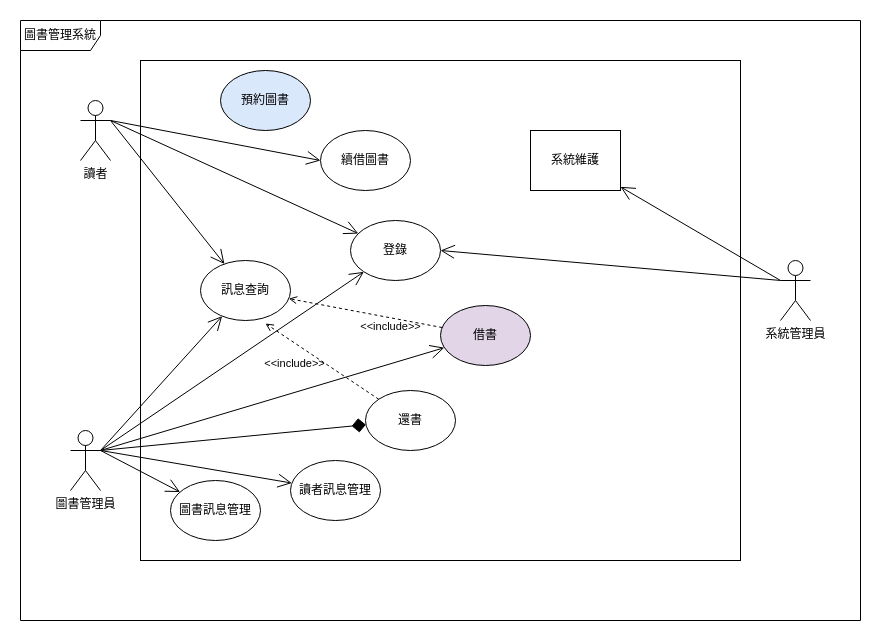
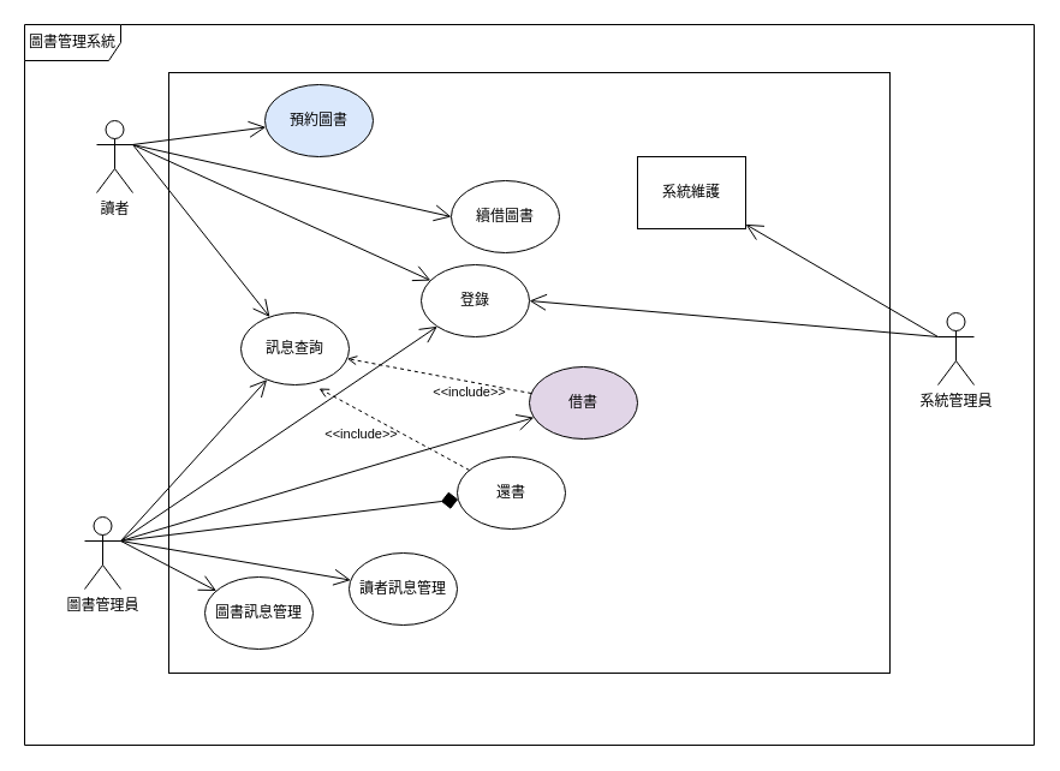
+ <mxCell id="16" value="" style="endArrow=open;endFill=1;endSize=12;html=1;rounded=0;exitX=1;exitY=0.333;exitDx=0;exitDy=0;exitPerimeter=0;" parent="1" source="5" target="7" edge="1"><mxGeometry width="160" relative="1" as="geometry"><mxPoint x="110" y="110" as="sourcePoint" /><mxPoint x="270" y="120" as="targetPoint" /></mxGeometry></mxCell>
- <mxCell id="9" value="續借圖書" style="ellipse;whiteSpace=wrap;html=1;" parent="1" vertex="1"><mxGeometry x="320" y="130" width="90" height="60" as="geometry" /></mxCell>
+ <mxCell id="9" value="續借圖書" style="ellipse;whiteSpace=wrap;html=1;" parent="1" vertex="1"><mxGeometry x="375" y="150" width="90" height="60" as="geometry" /></mxCell>
- <mxCell id="13" value="還書" style="ellipse;whiteSpace=wrap;html=1;" parent="1" vertex="1"><mxGeometry x="365" y="390" width="90" height="60" as="geometry" /></mxCell>
+ <mxCell id="13" value="還書" style="ellipse;whiteSpace=wrap;html=1;" parent="1" vertex="1"><mxGeometry x="380" y="380" width="90" height="60" as="geometry" /></mxCell>
